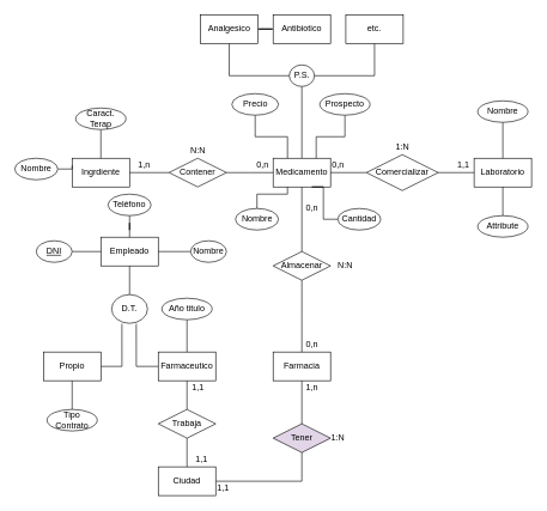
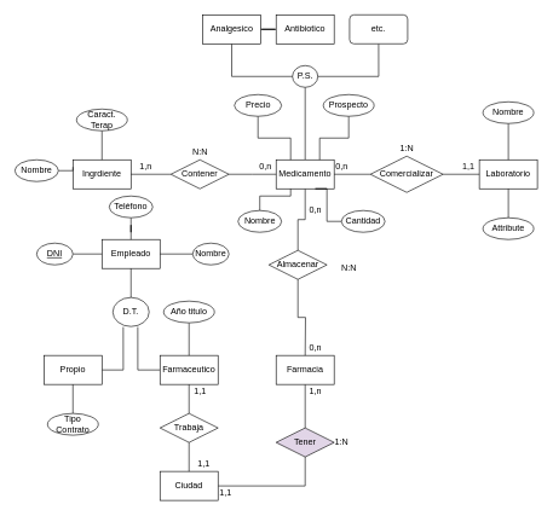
- <mxCell id="45" value="etc." style="whiteSpace=wrap;html=1;align=center;" vertex="1" parent="1"><mxGeometry x="481.25" width="80" height="40" as="geometry" y="20" /></mxCell>
+ <mxCell id="45" value="etc." style="whiteSpace=wrap;html=1;align=center;rounded=1;" vertex="1" parent="1"><mxGeometry x="481.25" width="80" height="40" as="geometry" y="20" /></mxCell>
- <mxCell id="23" value="Almacenar" style="rhombus;whiteSpace=wrap;html=1;" vertex="1" parent="1"><mxGeometry x="380" y="350" width="80" height="40" as="geometry" /></mxCell>
+ <mxCell id="23" value="Almacenar" style="rhombus;whiteSpace=wrap;html=1;" vertex="1" parent="1"><mxGeometry x="370" y="345" width="80" height="40" as="geometry" /></mxCell>
